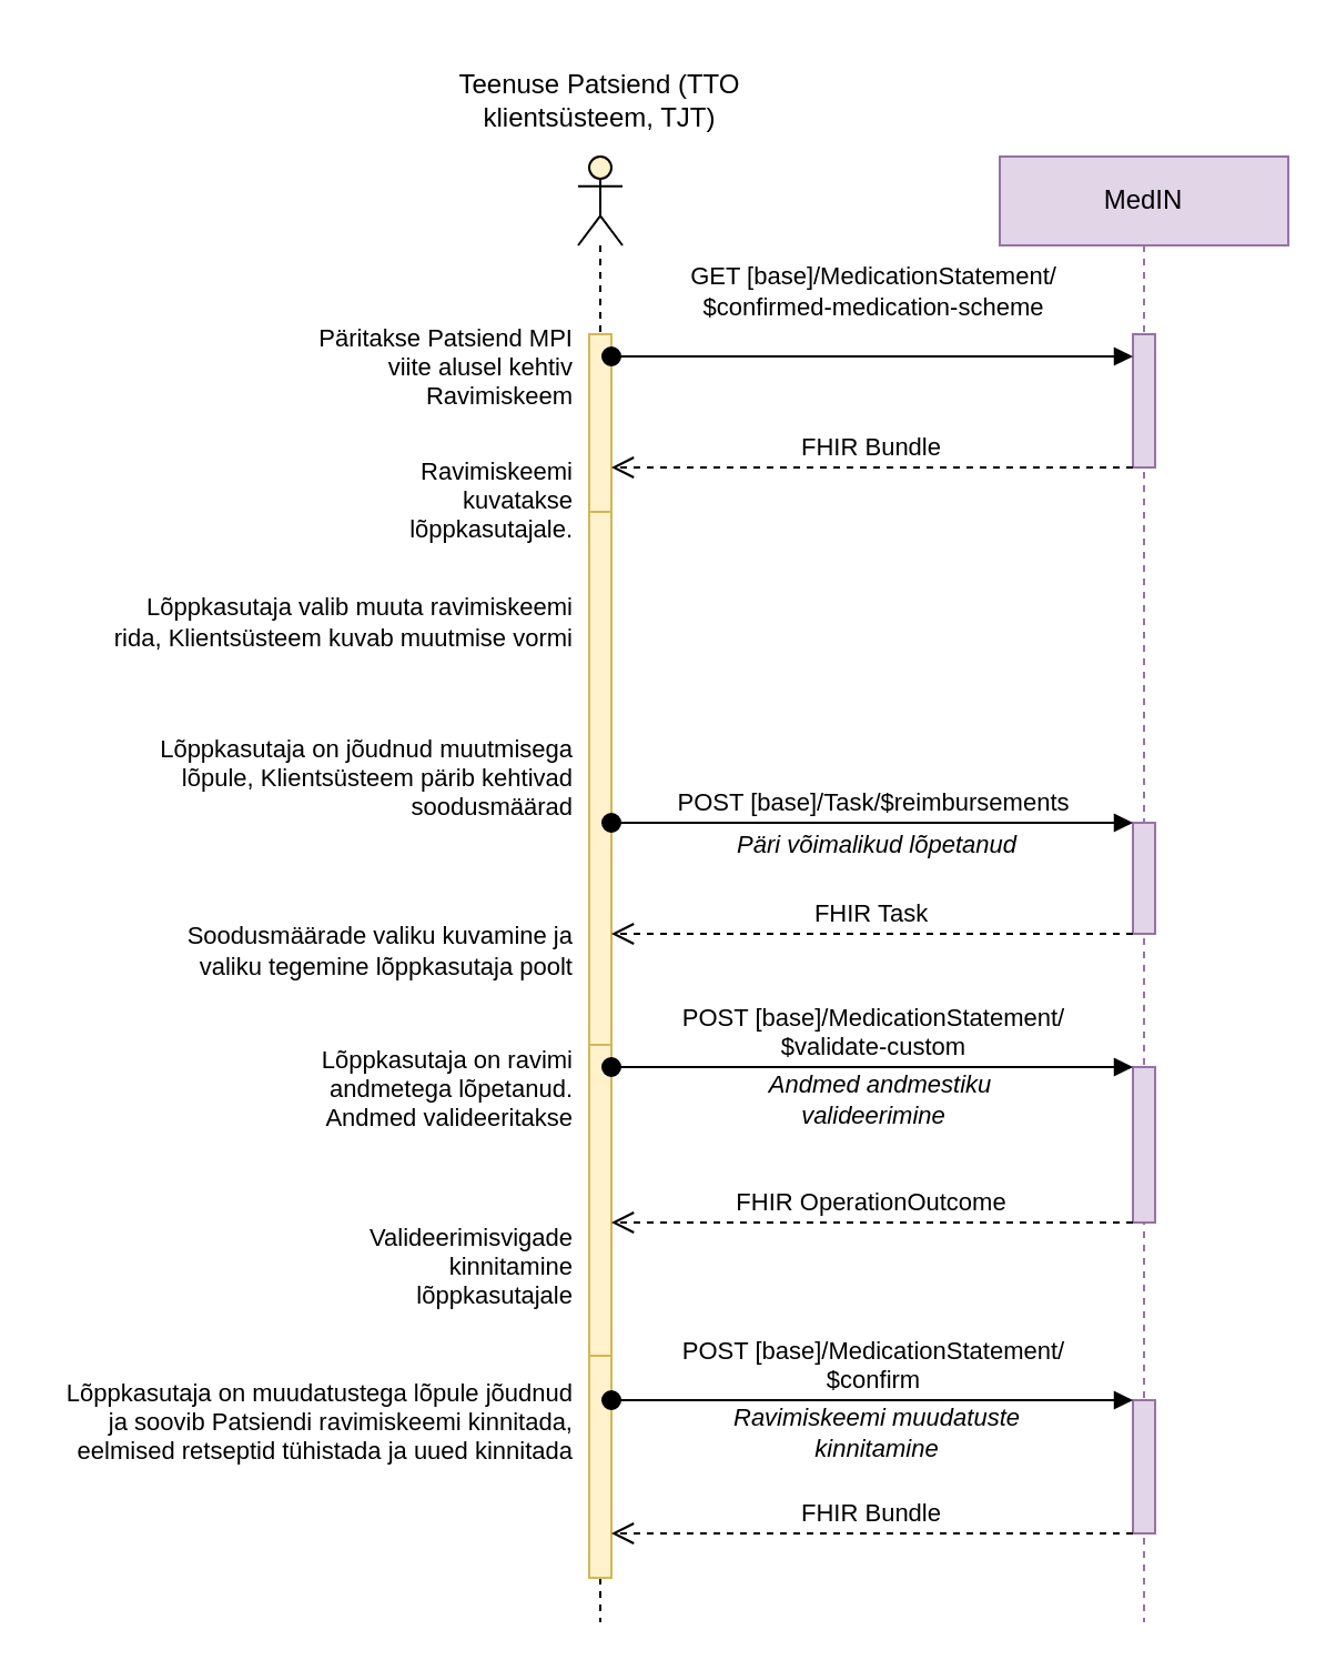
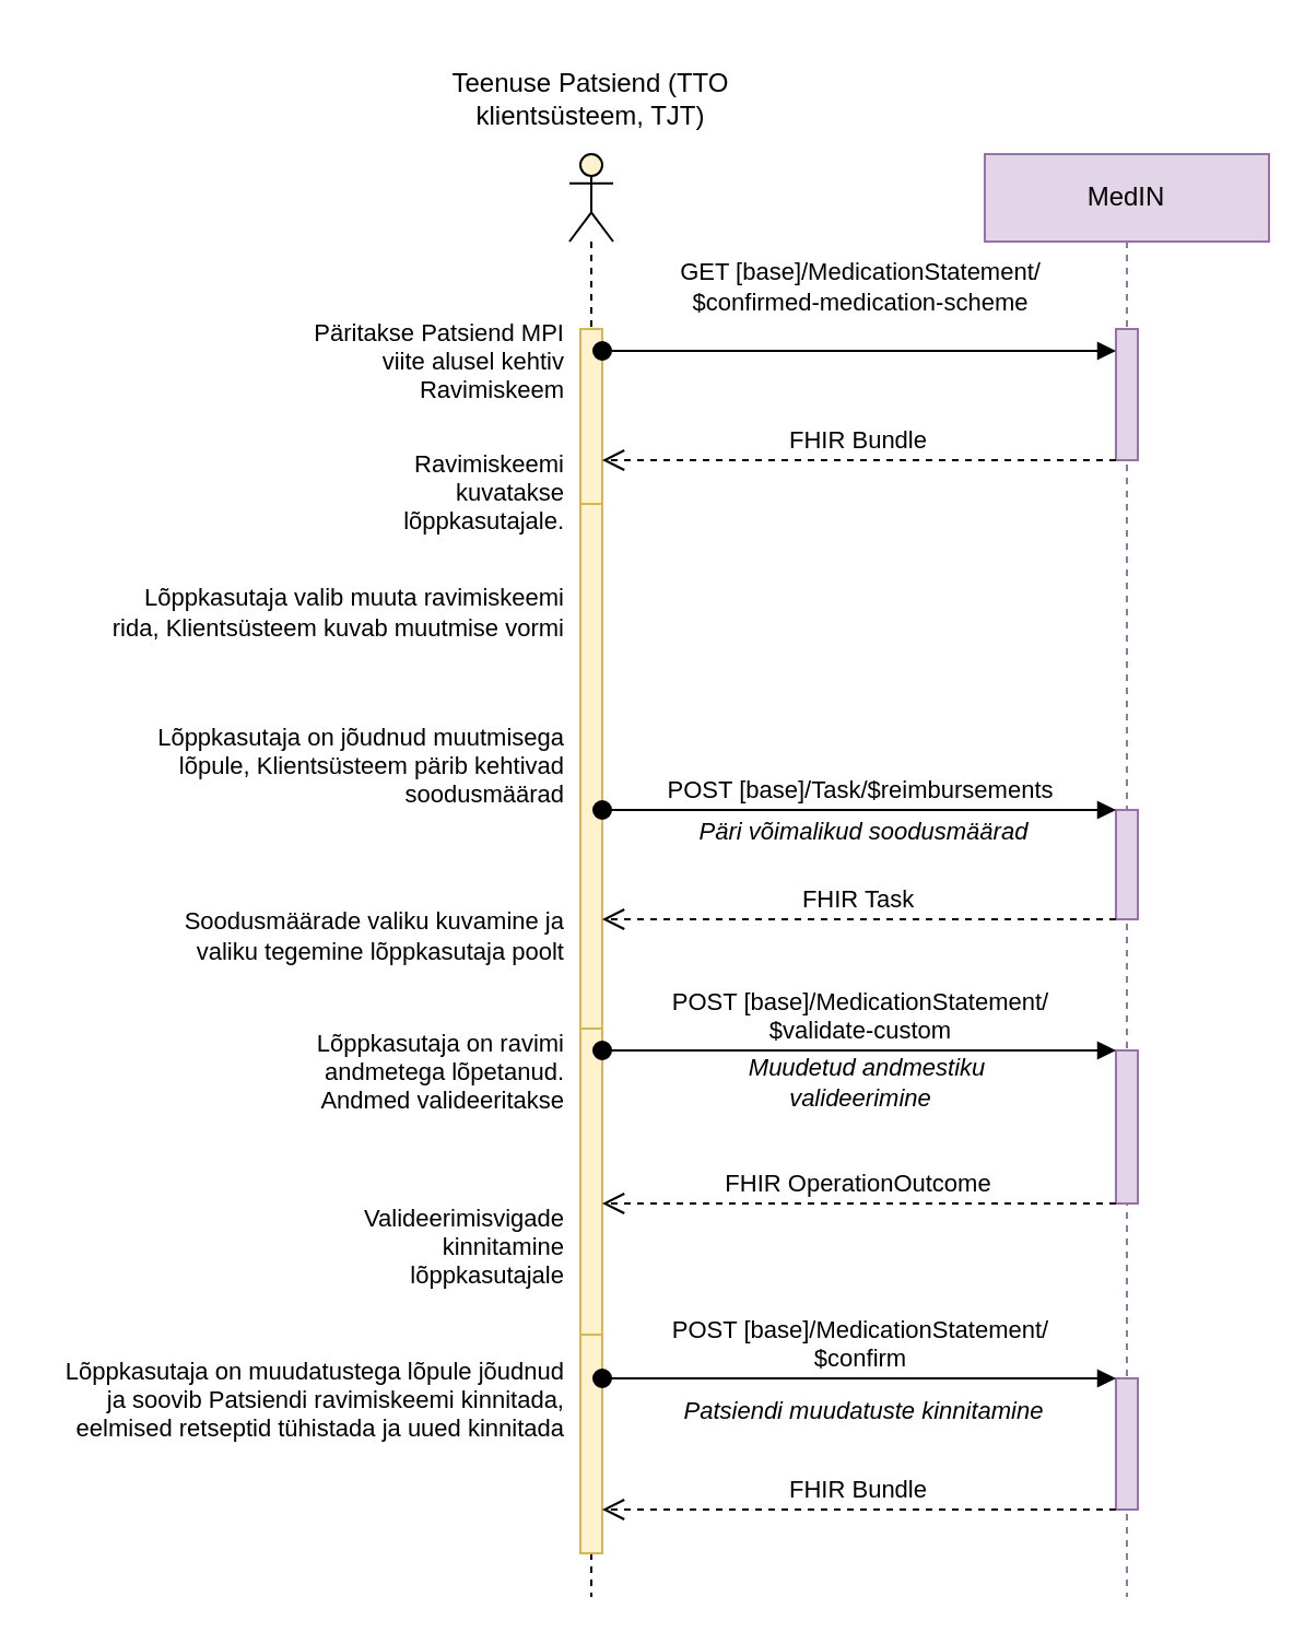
- <mxCell id="26" value="Päri võimalikud lõpetanud" style="text;html=1;strokeColor=none;fillColor=none;align=center;verticalAlign=middle;whiteSpace=wrap;rounded=0;fontSize=11;fontStyle=2" vertex="1" parent="1"><mxGeometry x="310" y="370" width="170" height="20" as="geometry" /></mxCell>
+ <mxCell id="26" value="Päri võimalikud soodusmäärad" style="text;html=1;strokeColor=none;fillColor=none;align=center;verticalAlign=middle;whiteSpace=wrap;rounded=0;fontSize=11;fontStyle=2" vertex="1" parent="1"><mxGeometry x="310" y="370" width="170" height="20" as="geometry" /></mxCell>
- <mxCell id="29" value="&amp;nbsp;Andmed andmestiku valideerimine&amp;nbsp;" style="text;html=1;strokeColor=none;fillColor=none;align=center;verticalAlign=middle;whiteSpace=wrap;rounded=0;fontSize=11;fontStyle=2" vertex="1" parent="1"><mxGeometry x="310" y="480" width="170" height="30" as="geometry" /></mxCell>
+ <mxCell id="29" value="&amp;nbsp;Muudetud andmestiku valideerimine&amp;nbsp;" style="text;html=1;strokeColor=none;fillColor=none;align=center;verticalAlign=middle;whiteSpace=wrap;rounded=0;fontSize=11;fontStyle=2" vertex="1" parent="1"><mxGeometry x="310" y="480" width="170" height="30" as="geometry" /></mxCell>
- <mxCell id="18" value="Ravimiskeemi muudatuste kinnitamine" style="text;html=1;strokeColor=none;fillColor=none;align=center;verticalAlign=middle;whiteSpace=wrap;rounded=0;fontSize=11;fontStyle=2" vertex="1" parent="1"><mxGeometry x="310" y="630" width="170" height="30" as="geometry" /></mxCell>
+ <mxCell id="18" value="Patsiendi muudatuste kinnitamine" style="text;html=1;strokeColor=none;fillColor=none;align=center;verticalAlign=middle;whiteSpace=wrap;rounded=0;fontSize=11;fontStyle=2" vertex="1" parent="1"><mxGeometry x="310" y="630" width="170" height="30" as="geometry" /></mxCell>
